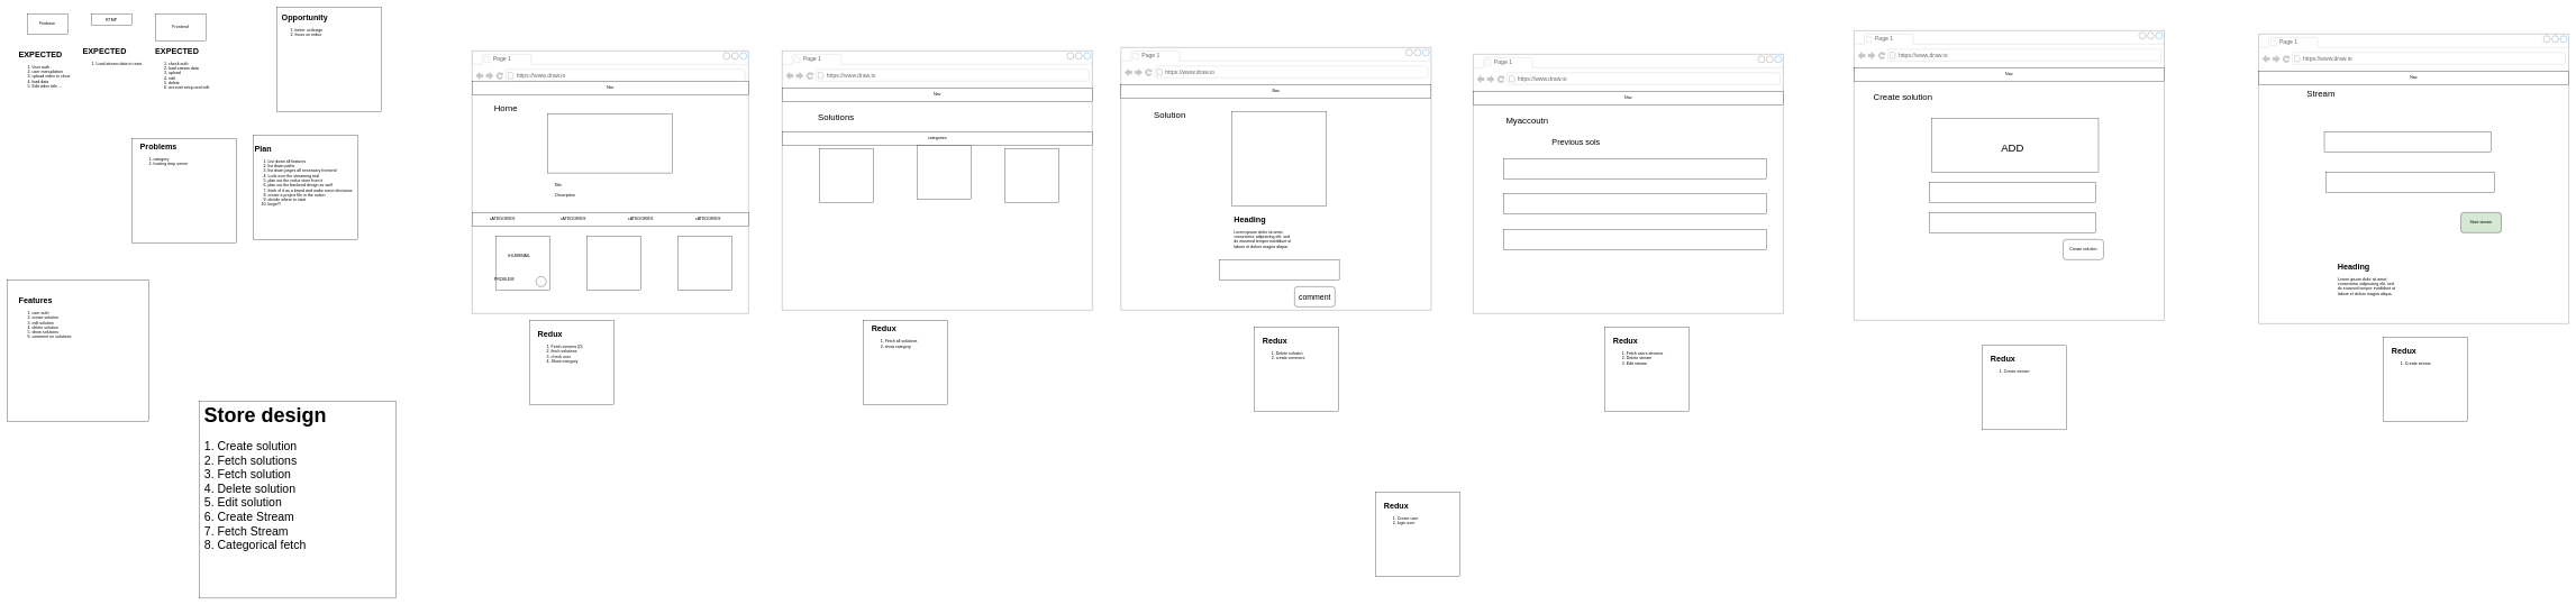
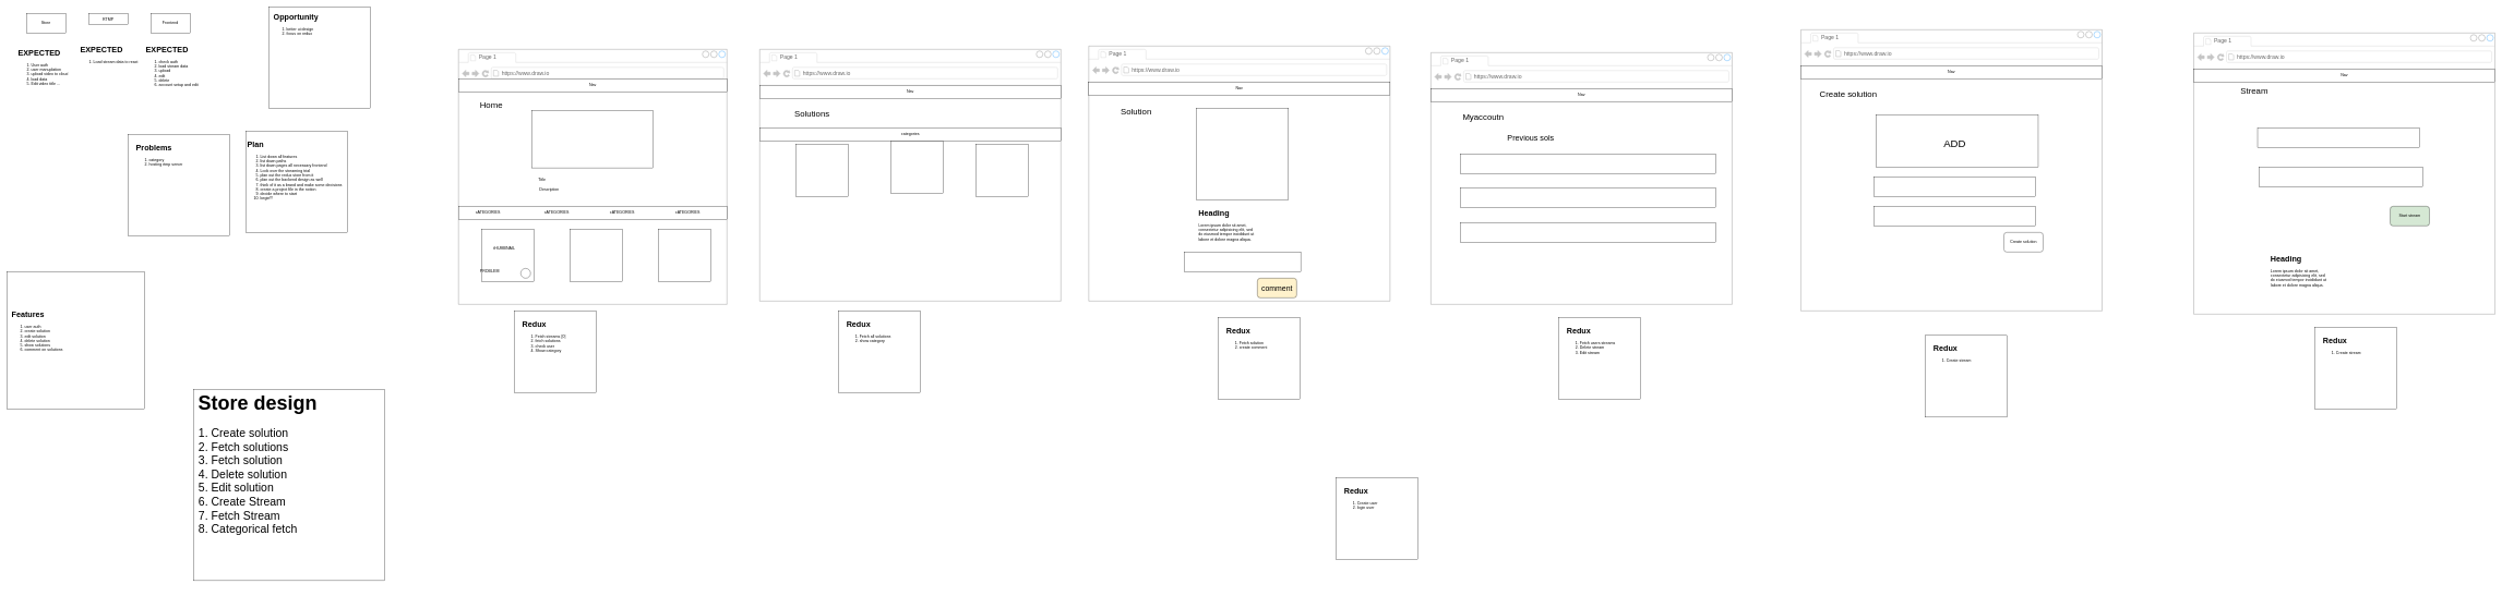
- <mxCell id="2" value="Firebase" style="rounded=0;whiteSpace=wrap;html=1;" parent="1" vertex="1"><mxGeometry x="80" y="40" width="120" height="60" as="geometry" /></mxCell>
+ <mxCell id="2" value="Store" style="rounded=0;whiteSpace=wrap;html=1;" parent="1" vertex="1"><mxGeometry x="80" y="40" width="120" height="60" as="geometry" /></mxCell>
- <mxCell id="3" value="Frontend" style="rounded=0;whiteSpace=wrap;html=1;" parent="1" vertex="1"><mxGeometry x="460" y="40" width="150" height="80" as="geometry" /></mxCell>
+ <mxCell id="3" value="Frontend" style="rounded=0;whiteSpace=wrap;html=1;" parent="1" vertex="1"><mxGeometry x="460" y="40" width="120" height="60" as="geometry" /></mxCell>
- <mxCell id="9" value="&lt;h1&gt;EXPECTED&lt;/h1&gt;&lt;p&gt;&lt;/p&gt;&lt;ol&gt;&lt;li&gt;check auth&lt;/li&gt;&lt;li&gt;load stream data&lt;/li&gt;&lt;li&gt;upload&amp;nbsp;&lt;/li&gt;&lt;li&gt;edit&amp;nbsp;&lt;/li&gt;&lt;li&gt;delete&lt;/li&gt;&lt;li&gt;account setup and edit&lt;/li&gt;&lt;/ol&gt;&lt;p&gt;&lt;/p&gt;" style="text;html=1;strokeColor=none;fillColor=none;spacing=5;spacingTop=-20;whiteSpace=wrap;overflow=hidden;rounded=0;" parent="1" vertex="1"><mxGeometry x="455" y="130" width="190" height="190" as="geometry" /></mxCell>
+ <mxCell id="9" value="&lt;h1&gt;EXPECTED&lt;/h1&gt;&lt;p&gt;&lt;/p&gt;&lt;ol&gt;&lt;li&gt;check auth&lt;/li&gt;&lt;li&gt;load stream data&lt;/li&gt;&lt;li&gt;upload&amp;nbsp;&lt;/li&gt;&lt;li&gt;edit&amp;nbsp;&lt;/li&gt;&lt;li&gt;delete&lt;/li&gt;&lt;li&gt;account setup and edit&lt;/li&gt;&lt;/ol&gt;&lt;p&gt;&lt;/p&gt;" style="text;html=1;strokeColor=none;fillColor=none;spacing=5;spacingTop=-20;whiteSpace=wrap;overflow=hidden;rounded=0;" parent="1" vertex="1"><mxGeometry x="440" y="130" width="190" height="190" as="geometry" /></mxCell>
- <mxCell id="5" value="&lt;h1&gt;Problems&lt;/h1&gt;&lt;p&gt;&lt;/p&gt;&lt;ol&gt;&lt;li&gt;category&lt;/li&gt;&lt;li&gt;hosting rtmp server&lt;/li&gt;&lt;/ol&gt;&lt;p&gt;&lt;/p&gt;" style="text;html=1;strokeColor=none;fillColor=none;spacing=5;spacingTop=-20;whiteSpace=wrap;overflow=hidden;rounded=0;" parent="1" vertex="1"><mxGeometry x="410" y="415" width="270" height="270" as="geometry" /></mxCell>
+ <mxCell id="5" value="&lt;h1&gt;Problems&lt;/h1&gt;&lt;p&gt;&lt;/p&gt;&lt;ol&gt;&lt;li&gt;category&lt;/li&gt;&lt;li&gt;hosting rtmp server&lt;/li&gt;&lt;/ol&gt;&lt;p&gt;&lt;/p&gt;" style="text;html=1;strokeColor=none;fillColor=none;spacing=5;spacingTop=-20;whiteSpace=wrap;overflow=hidden;rounded=0;" parent="1" vertex="1"><mxGeometry x="410" y="430" width="270" height="270" as="geometry" /></mxCell>
- <mxCell id="47" value="&lt;font style=&quot;font-size: 23px&quot;&gt;comment&lt;/font&gt;" style="rounded=1;whiteSpace=wrap;html=1;" parent="40" vertex="1"><mxGeometry x="515" y="710" width="120" height="60" as="geometry" /></mxCell>
+ <mxCell id="47" value="&lt;font style=&quot;font-size: 23px&quot;&gt;comment&lt;/font&gt;" style="rounded=1;whiteSpace=wrap;html=1;fillColor=#fff2cc;" parent="40" vertex="1"><mxGeometry x="515" y="710" width="120" height="60" as="geometry" /></mxCell>
- <mxCell id="74" value="&lt;h1&gt;Redux&lt;/h1&gt;&lt;p&gt;&lt;/p&gt;&lt;ol&gt;&lt;li&gt;Delete solution&lt;/li&gt;&lt;li&gt;create comment&lt;/li&gt;&lt;/ol&gt;&lt;p&gt;&lt;/p&gt;" style="text;html=1;strokeColor=none;fillColor=none;spacing=5;spacingTop=-20;whiteSpace=wrap;overflow=hidden;rounded=0;" parent="1" vertex="1"><mxGeometry x="3740" y="990" width="210" height="230" as="geometry" /></mxCell>
+ <mxCell id="74" value="&lt;h1&gt;Redux&lt;/h1&gt;&lt;p&gt;&lt;/p&gt;&lt;ol&gt;&lt;li&gt;Fetch solution&lt;/li&gt;&lt;li&gt;create comment&lt;/li&gt;&lt;/ol&gt;&lt;p&gt;&lt;/p&gt;" style="text;html=1;strokeColor=none;fillColor=none;spacing=5;spacingTop=-20;whiteSpace=wrap;overflow=hidden;rounded=0;" parent="1" vertex="1"><mxGeometry x="3740" y="990" width="210" height="230" as="geometry" /></mxCell>
- <mxCell id="7" value="&lt;h1&gt;Features&lt;/h1&gt;&lt;p&gt;&lt;/p&gt;&lt;ol&gt;&lt;li&gt;user auth&lt;/li&gt;&lt;li&gt;create solution&lt;/li&gt;&lt;li&gt;edit solution&amp;nbsp;&lt;/li&gt;&lt;li&gt;delete solution&lt;/li&gt;&lt;li&gt;show solutions&lt;/li&gt;&lt;li&gt;comment on solutions&lt;/li&gt;&lt;/ol&gt;&lt;div style=&quot;font-size: 20px&quot;&gt;&lt;br&gt;&lt;/div&gt;&lt;p&gt;&lt;/p&gt;" style="text;html=1;strokeColor=none;fillColor=none;spacing=5;spacingTop=-20;whiteSpace=wrap;overflow=hidden;rounded=0;" parent="1" vertex="1"><mxGeometry x="50" y="870" width="270" height="270" as="geometry" /></mxCell>
+ <mxCell id="7" value="&lt;h1&gt;Features&lt;/h1&gt;&lt;p&gt;&lt;/p&gt;&lt;ol&gt;&lt;li&gt;user auth&lt;/li&gt;&lt;li&gt;create solution&lt;/li&gt;&lt;li&gt;edit solution&amp;nbsp;&lt;/li&gt;&lt;li&gt;delete solution&lt;/li&gt;&lt;li&gt;show solutions&lt;/li&gt;&lt;li&gt;comment on solutions&lt;/li&gt;&lt;/ol&gt;&lt;div style=&quot;font-size: 20px&quot;&gt;&lt;br&gt;&lt;/div&gt;&lt;p&gt;&lt;/p&gt;" style="text;html=1;strokeColor=none;fillColor=none;spacing=5;spacingTop=-20;whiteSpace=wrap;overflow=hidden;rounded=0;" parent="1" vertex="1"><mxGeometry x="30" y="940" width="270" height="270" as="geometry" /></mxCell>
- <mxCell id="72" value="&lt;h1&gt;Redux&lt;/h1&gt;&lt;p&gt;&lt;/p&gt;&lt;ol&gt;&lt;li&gt;Fetch all solutions&lt;/li&gt;&lt;li&gt;show category&lt;/li&gt;&lt;/ol&gt;&lt;p&gt;&lt;/p&gt;" style="text;html=1;strokeColor=none;fillColor=none;spacing=5;spacingTop=-20;whiteSpace=wrap;overflow=hidden;rounded=0;" parent="1" vertex="1"><mxGeometry x="2580" y="955" width="210" height="230" as="geometry" /></mxCell>
+ <mxCell id="72" value="&lt;h1&gt;Redux&lt;/h1&gt;&lt;p&gt;&lt;/p&gt;&lt;ol&gt;&lt;li&gt;Fetch all solutions&lt;/li&gt;&lt;li&gt;show category&lt;/li&gt;&lt;/ol&gt;&lt;p&gt;&lt;/p&gt;" style="text;html=1;strokeColor=none;fillColor=none;spacing=5;spacingTop=-20;whiteSpace=wrap;overflow=hidden;rounded=0;" parent="1" vertex="1"><mxGeometry x="2580" y="970" width="210" height="230" as="geometry" /></mxCell>
